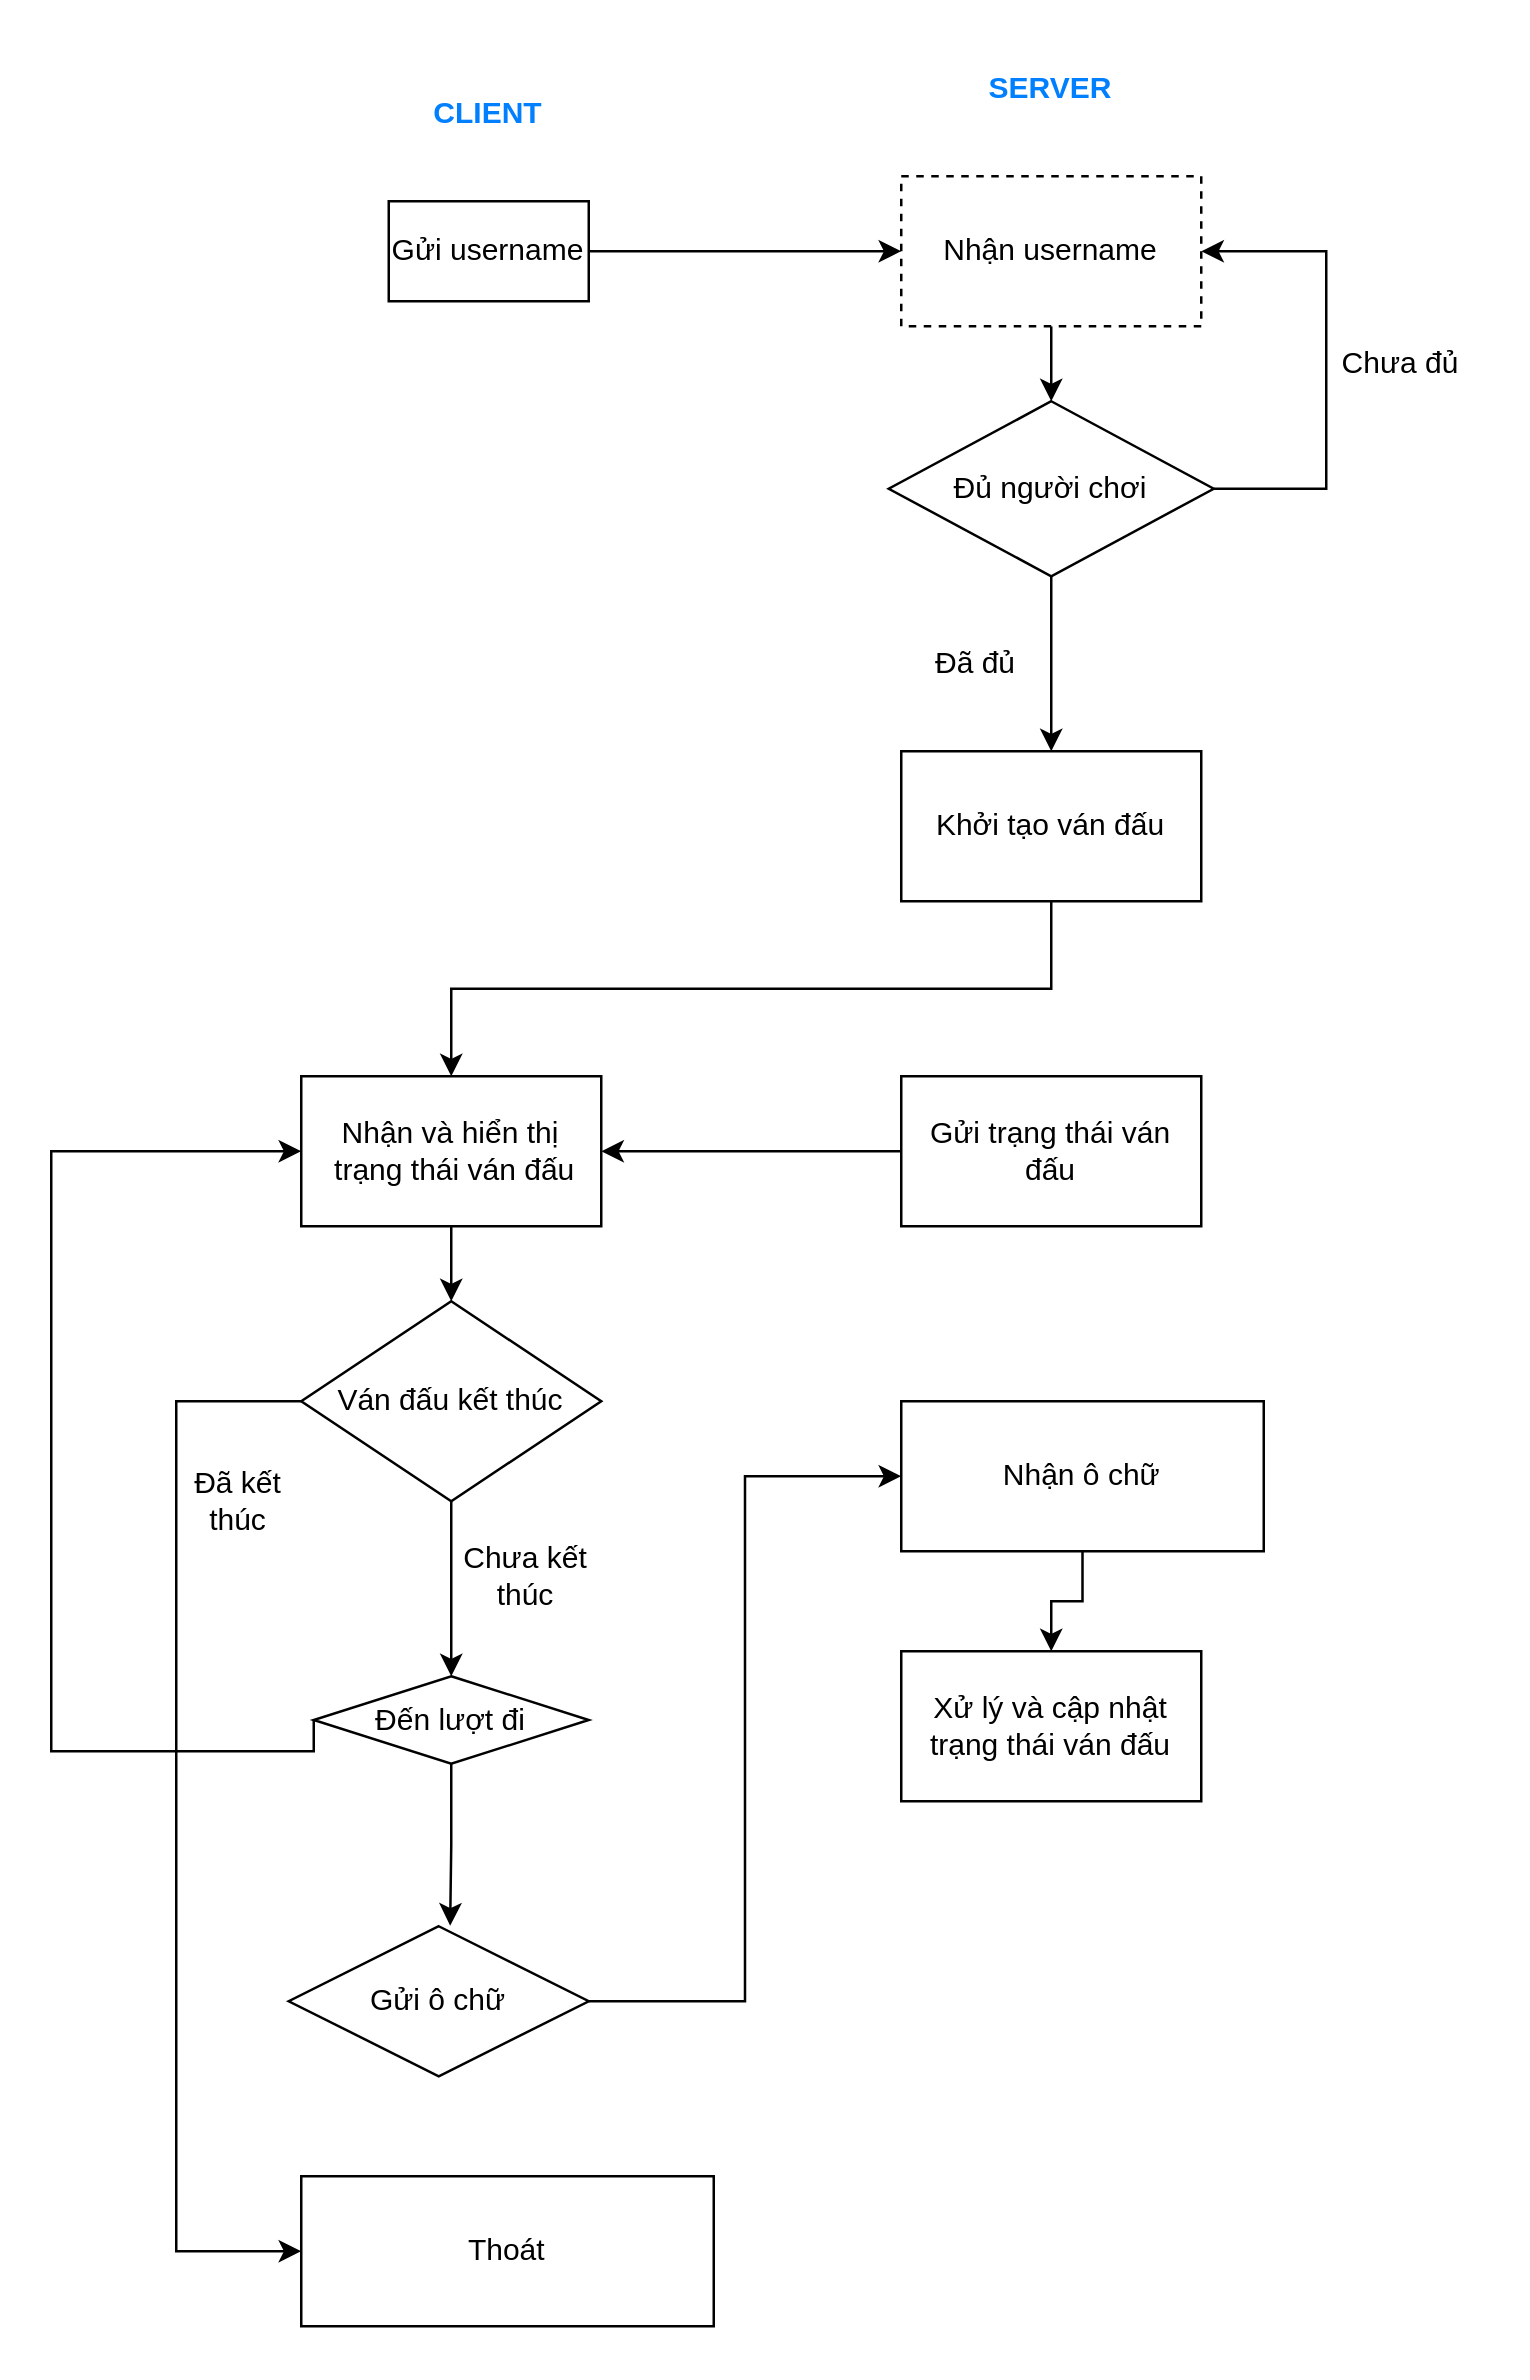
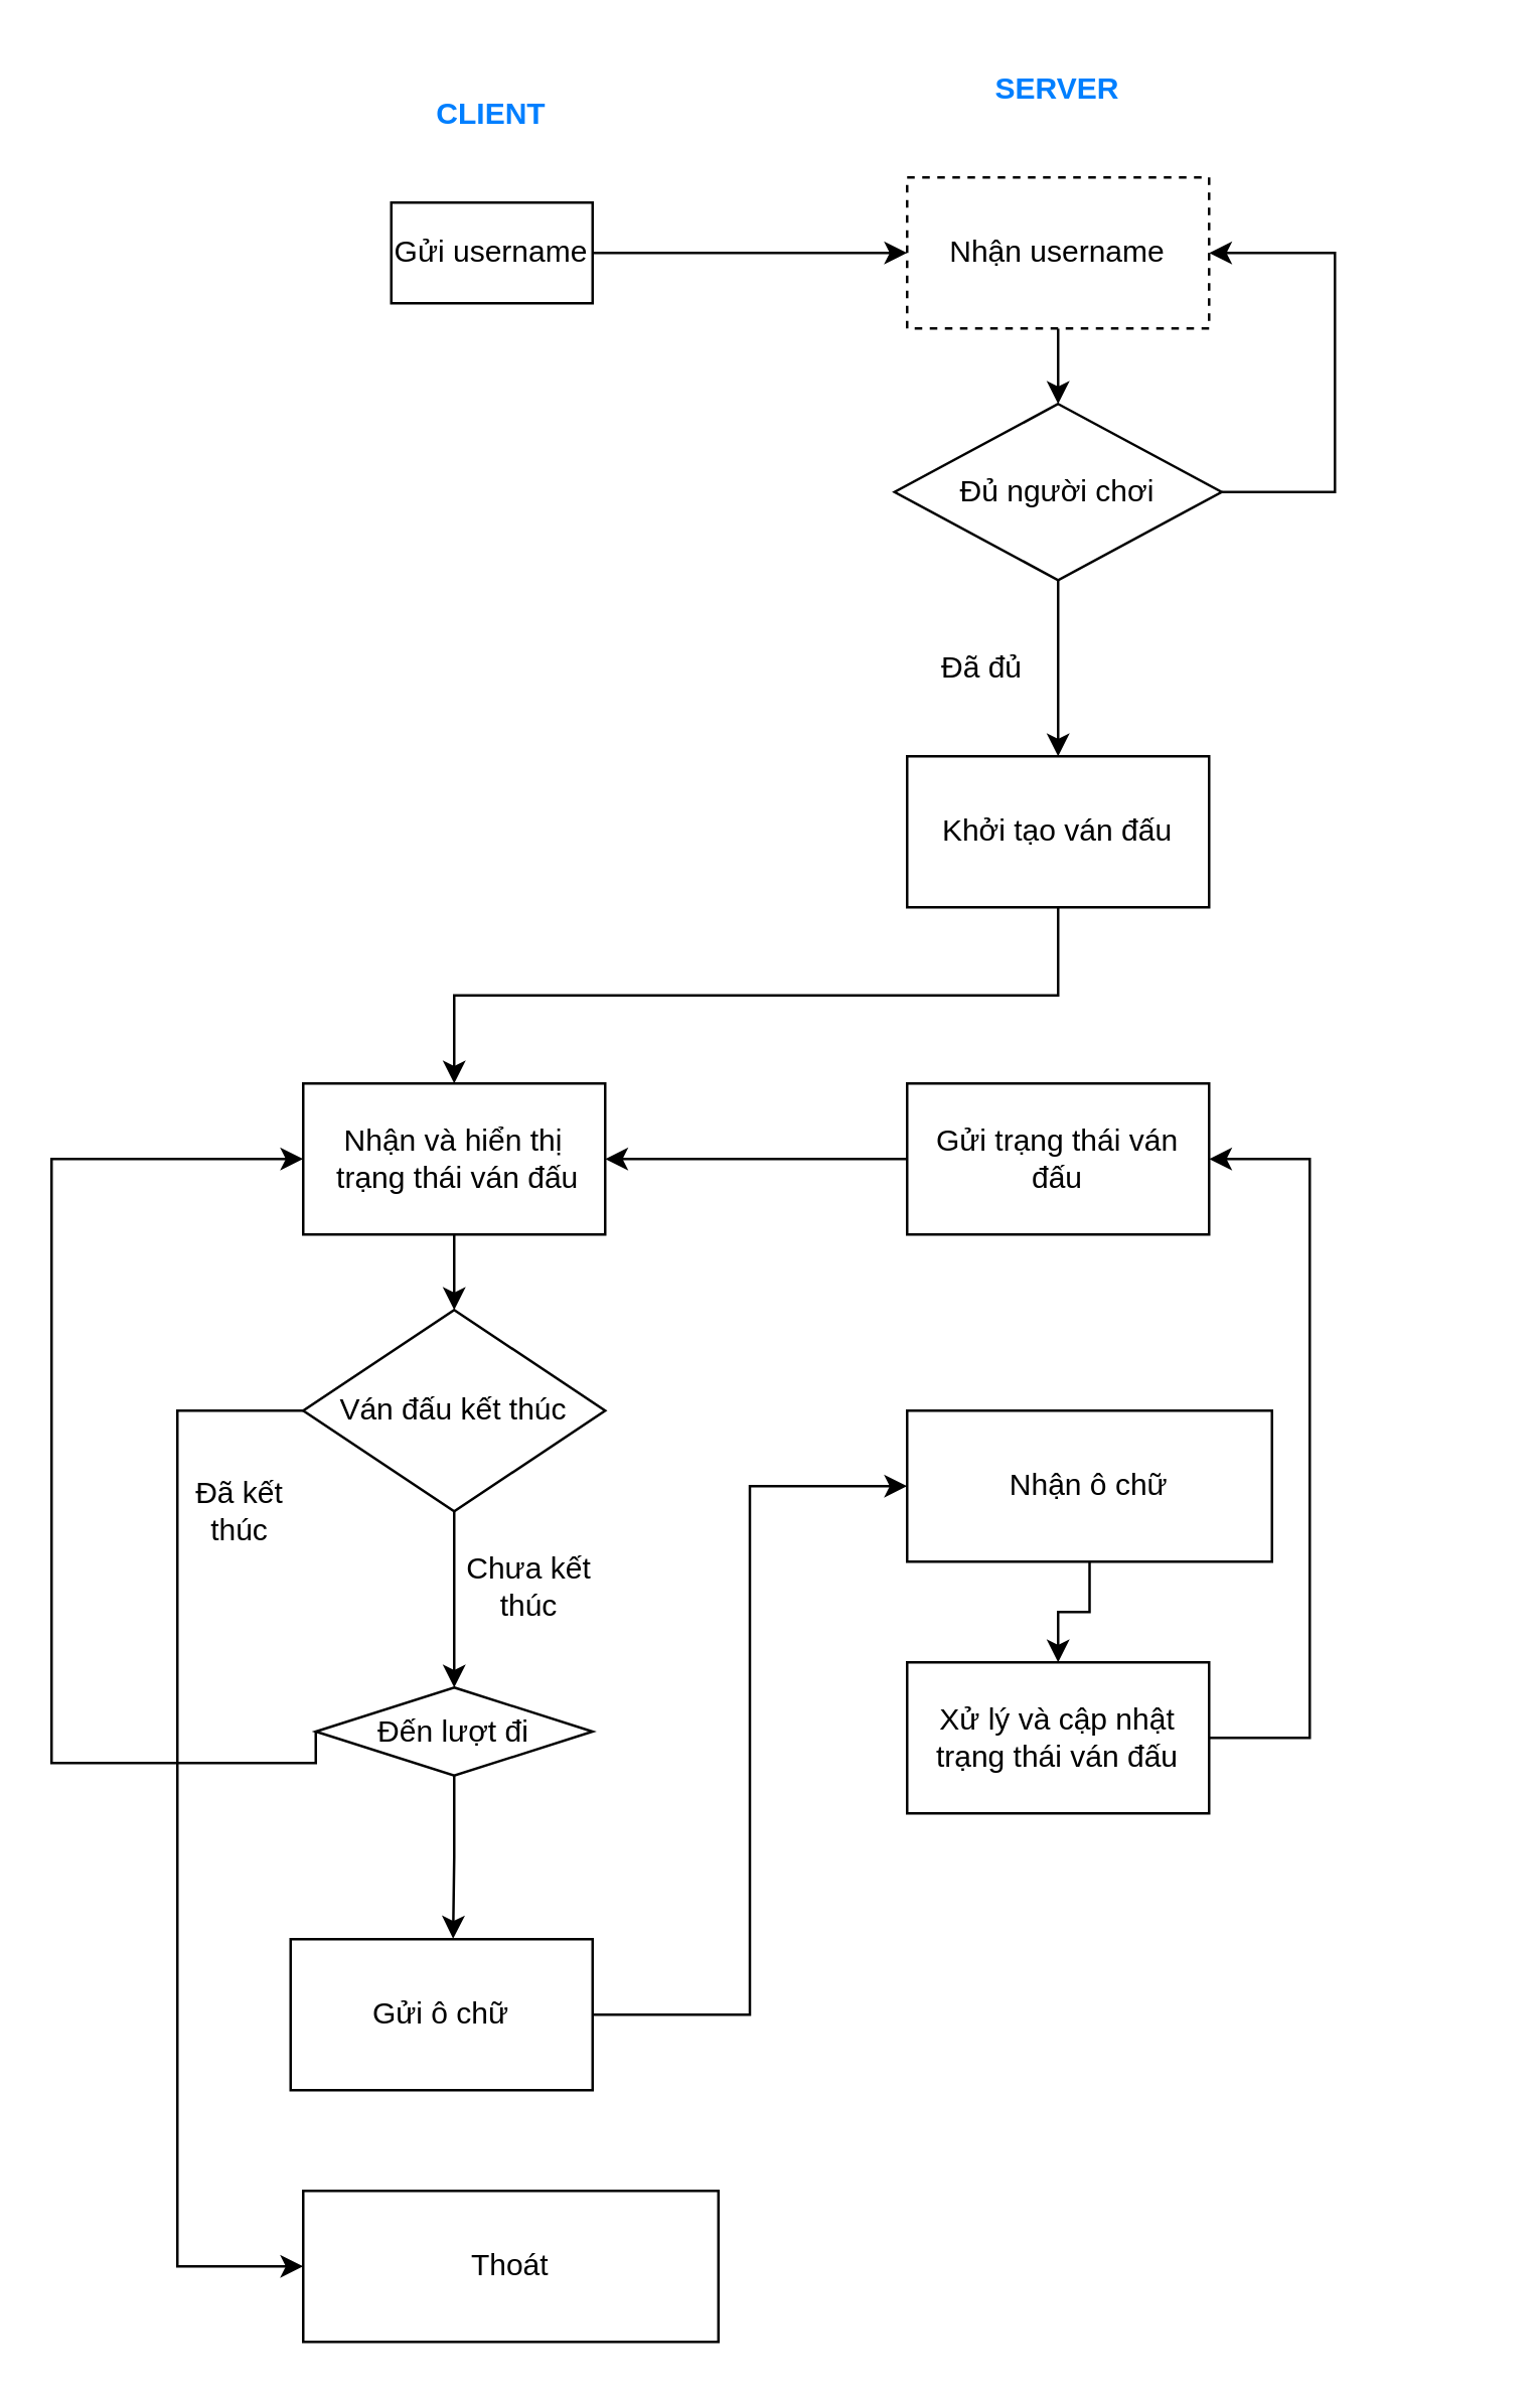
- <mxCell id="11" value="Chưa đủ" style="text;html=1;strokeColor=none;fillColor=none;align=center;verticalAlign=middle;whiteSpace=wrap;rounded=0;fontColor=#000000;" vertex="1" parent="1"><mxGeometry x="530" y="130" width="60" height="30" as="geometry" /></mxCell>
+ <mxCell id="26" style="edgeStyle=orthogonalEdgeStyle;rounded=0;orthogonalLoop=1;jettySize=auto;html=1;exitX=1;exitY=0.5;exitDx=0;exitDy=0;entryX=1;entryY=0.5;entryDx=0;entryDy=0;fontColor=#000000;" edge="1" parent="1" source="27" target="18"><mxGeometry relative="1" as="geometry"><Array as="points"><mxPoint x="520" y="690" /><mxPoint x="520" y="460" /></Array></mxGeometry></mxCell>
- <mxCell id="25" value="Gửi ô chữ" style="rhombus;whiteSpace=wrap;html=1;fontColor=#000000;" vertex="1" parent="1"><mxGeometry x="115" y="770" width="120" height="60" as="geometry" /></mxCell>
+ <mxCell id="25" value="Gửi ô chữ" style="rounded=0;whiteSpace=wrap;html=1;fontColor=#000000;" vertex="1" parent="1"><mxGeometry x="115" y="770" width="120" height="60" as="geometry" /></mxCell>
